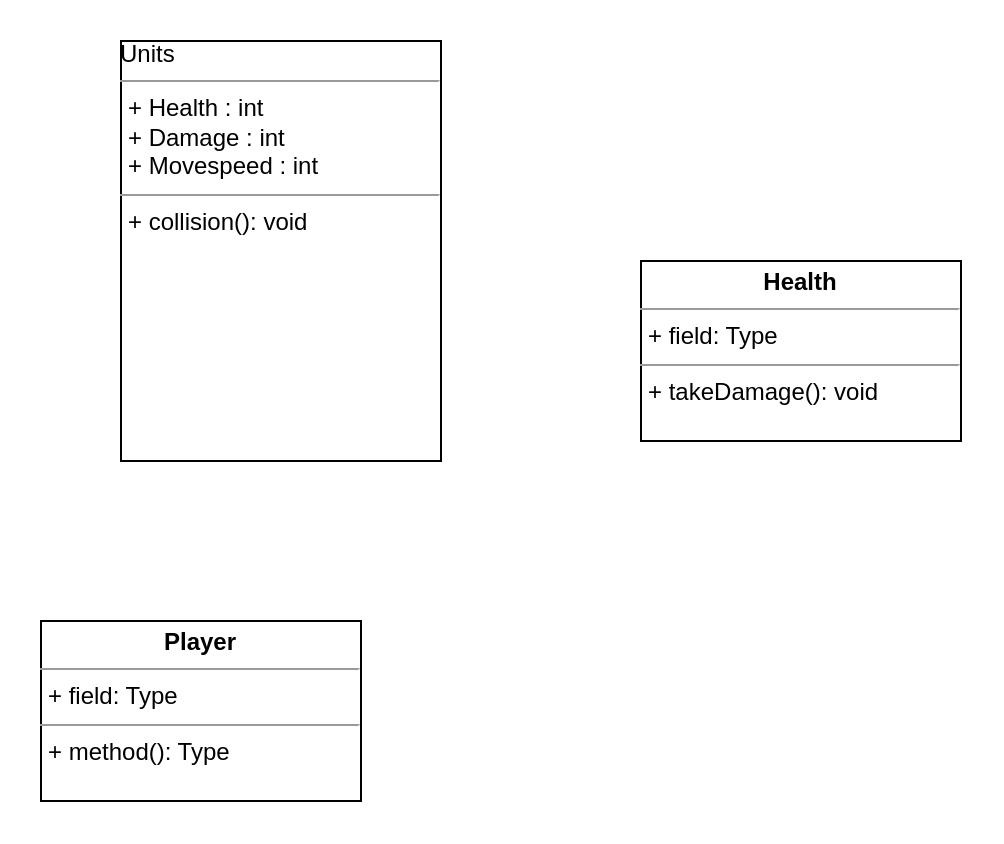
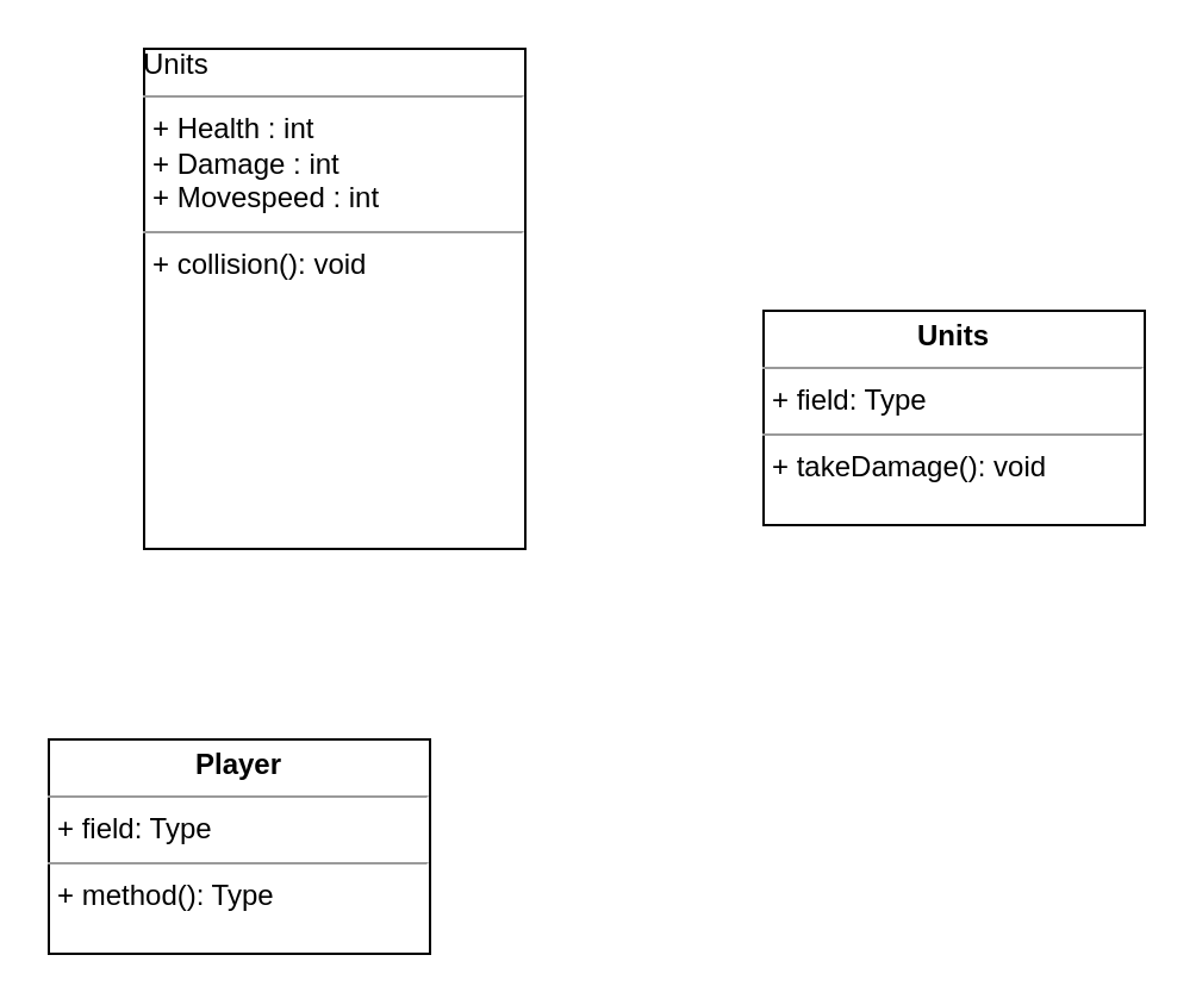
- <mxCell id="4" value="&lt;p style=&quot;margin: 0px ; margin-top: 4px ; text-align: center&quot;&gt;&lt;b&gt;Health&lt;/b&gt;&lt;br&gt;&lt;/p&gt;&lt;hr size=&quot;1&quot;&gt;&lt;p style=&quot;margin: 0px ; margin-left: 4px&quot;&gt;+ field: Type&lt;/p&gt;&lt;hr size=&quot;1&quot;&gt;&lt;p style=&quot;margin: 0px ; margin-left: 4px&quot;&gt;+ takeDamage(): void&lt;br&gt;&lt;/p&gt;" style="verticalAlign=top;align=left;overflow=fill;fontSize=12;fontFamily=Helvetica;html=1;" vertex="1" parent="1"><mxGeometry x="320" y="130" width="160" height="90" as="geometry" /></mxCell>
+ <mxCell id="4" value="&lt;p style=&quot;margin: 0px ; margin-top: 4px ; text-align: center&quot;&gt;&lt;b&gt;Units&lt;/b&gt;&lt;br&gt;&lt;/p&gt;&lt;hr size=&quot;1&quot;&gt;&lt;p style=&quot;margin: 0px ; margin-left: 4px&quot;&gt;+ field: Type&lt;/p&gt;&lt;hr size=&quot;1&quot;&gt;&lt;p style=&quot;margin: 0px ; margin-left: 4px&quot;&gt;+ takeDamage(): void&lt;br&gt;&lt;/p&gt;" style="verticalAlign=top;align=left;overflow=fill;fontSize=12;fontFamily=Helvetica;html=1;" vertex="1" parent="1"><mxGeometry x="320" y="130" width="160" height="90" as="geometry" /></mxCell>
